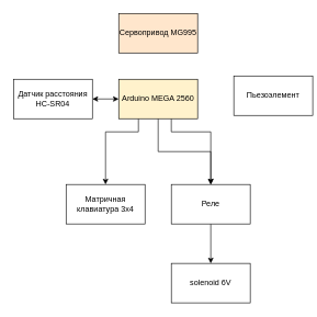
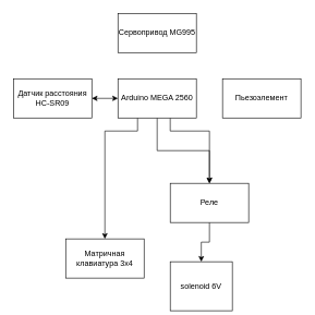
- <mxCell id="8" value="Сервопривод MG995" style="rounded=0;whiteSpace=wrap;html=1;fillColor=#ffe6cc;" parent="1" vertex="1"><mxGeometry x="180" y="20" width="120" height="60" as="geometry" /></mxCell>
+ <mxCell id="8" value="Сервопривод MG995" style="rounded=0;whiteSpace=wrap;html=1;" parent="1" vertex="1"><mxGeometry x="180" y="20" width="120" height="60" as="geometry" /></mxCell>
- <mxCell id="9" value="Пьезоэлемент" style="rounded=0;whiteSpace=wrap;html=1;" parent="1" vertex="1"><mxGeometry x="355" y="115" width="120" height="60" as="geometry" /></mxCell>
+ <mxCell id="9" value="Пьезоэлемент" style="rounded=0;whiteSpace=wrap;html=1;" parent="1" vertex="1"><mxGeometry x="340" y="120" width="120" height="60" as="geometry" /></mxCell>
- <mxCell id="7" value="Датчик расстояния HC-SR04" style="rounded=0;whiteSpace=wrap;html=1;" parent="1" vertex="1"><mxGeometry x="20" y="120" width="120" height="60" as="geometry" /></mxCell>
+ <mxCell id="7" value="Датчик расстояния HC-SR09" style="rounded=0;whiteSpace=wrap;html=1;" parent="1" vertex="1"><mxGeometry x="20" y="120" width="120" height="60" as="geometry" /></mxCell>
- <mxCell id="5" value="Arduino MEGA 2560" style="rounded=0;whiteSpace=wrap;html=1;fillColor=#fff2cc;" parent="1" vertex="1"><mxGeometry x="180" y="120" width="120" height="60" as="geometry" /></mxCell>
+ <mxCell id="5" value="Arduino MEGA 2560" style="rounded=0;whiteSpace=wrap;html=1;" parent="1" vertex="1"><mxGeometry x="180" y="120" width="120" height="60" as="geometry" /></mxCell>
- <mxCell id="6" value="Матричная клавиатура 3x4" style="rounded=0;whiteSpace=wrap;html=1;" parent="1" vertex="1"><mxGeometry x="100" y="280" width="120" height="60" as="geometry" /></mxCell>
+ <mxCell id="6" value="Матричная клавиатура 3x4" style="rounded=0;whiteSpace=wrap;html=1;" parent="1" vertex="1"><mxGeometry x="100" y="365" width="120" height="60" as="geometry" /></mxCell>
- <mxCell id="13" value="solenoid 6V" style="rounded=0;whiteSpace=wrap;html=1;" vertex="1" parent="1"><mxGeometry x="260" y="400" width="120" height="60" as="geometry" /></mxCell>
+ <mxCell id="13" value="solenoid 6V" style="rounded=0;whiteSpace=wrap;html=1;" vertex="1" parent="1"><mxGeometry x="260" y="400" width="95" height="75" as="geometry" /></mxCell>
